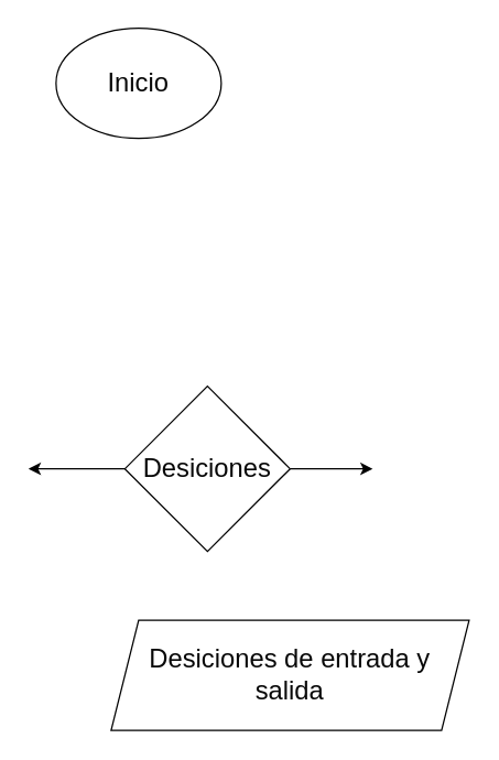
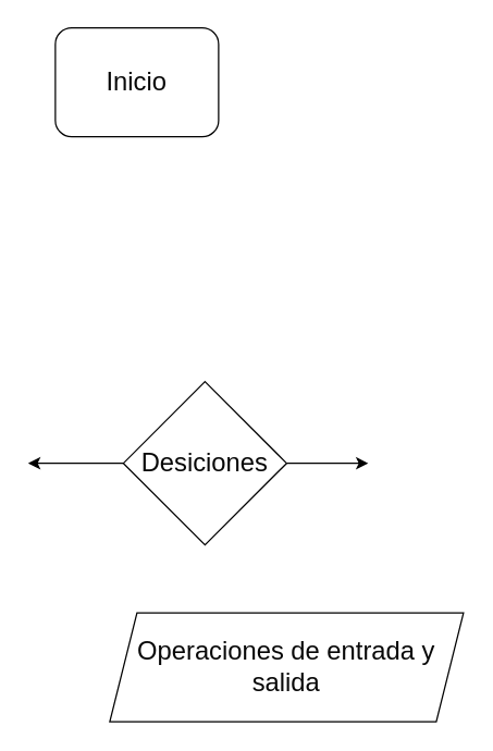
- <mxCell id="2" value="&lt;font style=&quot;font-size: 19px;&quot; color=&quot;#080808&quot;&gt;Inicio&lt;/font&gt;" style="ellipse;whiteSpace=wrap;html=1;fillColor=#FFFFFF;" vertex="1" parent="1"><mxGeometry x="40" y="20" width="120" height="80" as="geometry" /></mxCell>
+ <mxCell id="2" value="&lt;font style=&quot;font-size: 19px;&quot; color=&quot;#080808&quot;&gt;Inicio&lt;/font&gt;" style="whiteSpace=wrap;html=1;fillColor=#FFFFFF;rounded=1;" vertex="1" parent="1"><mxGeometry x="40" y="20" width="120" height="80" as="geometry" /></mxCell>
- <mxCell id="6" value="Desiciones de entrada y salida" style="shape=parallelogram;perimeter=parallelogramPerimeter;whiteSpace=wrap;html=1;fixedSize=1;fontSize=19;fontColor=#080808;fillColor=#FFFFFF;" vertex="1" parent="1"><mxGeometry x="80" y="450" width="260" height="80" as="geometry" /></mxCell>
+ <mxCell id="6" value="Operaciones de entrada y salida" style="shape=parallelogram;perimeter=parallelogramPerimeter;whiteSpace=wrap;html=1;fixedSize=1;fontSize=19;fontColor=#080808;fillColor=#FFFFFF;" vertex="1" parent="1"><mxGeometry x="80" y="450" width="260" height="80" as="geometry" /></mxCell>
